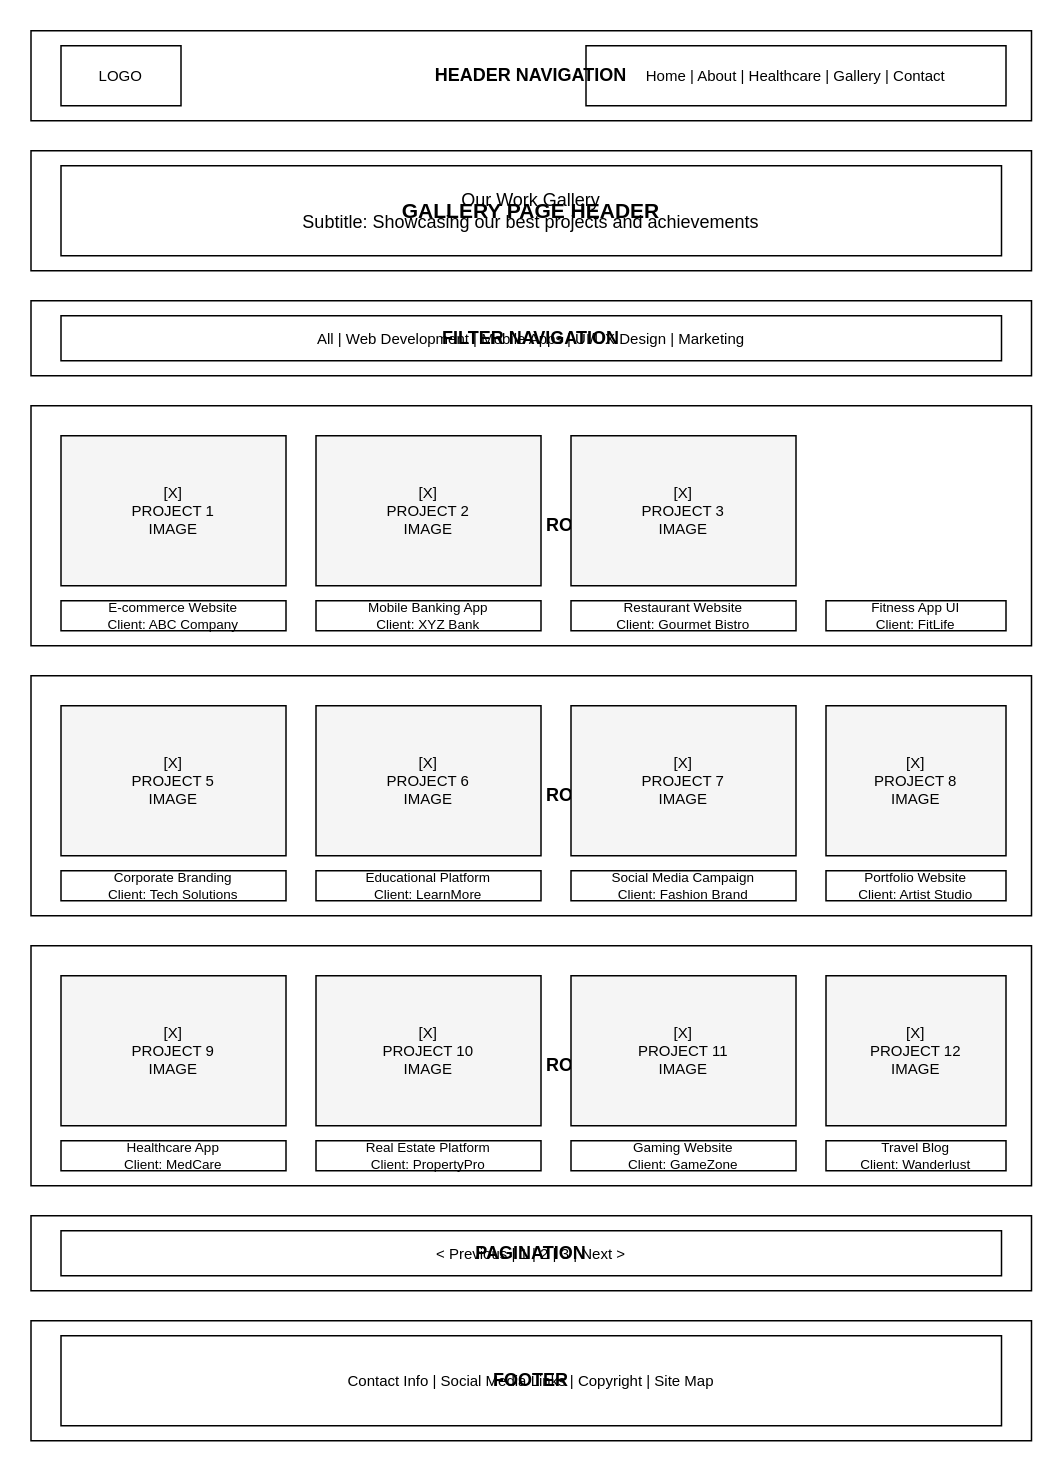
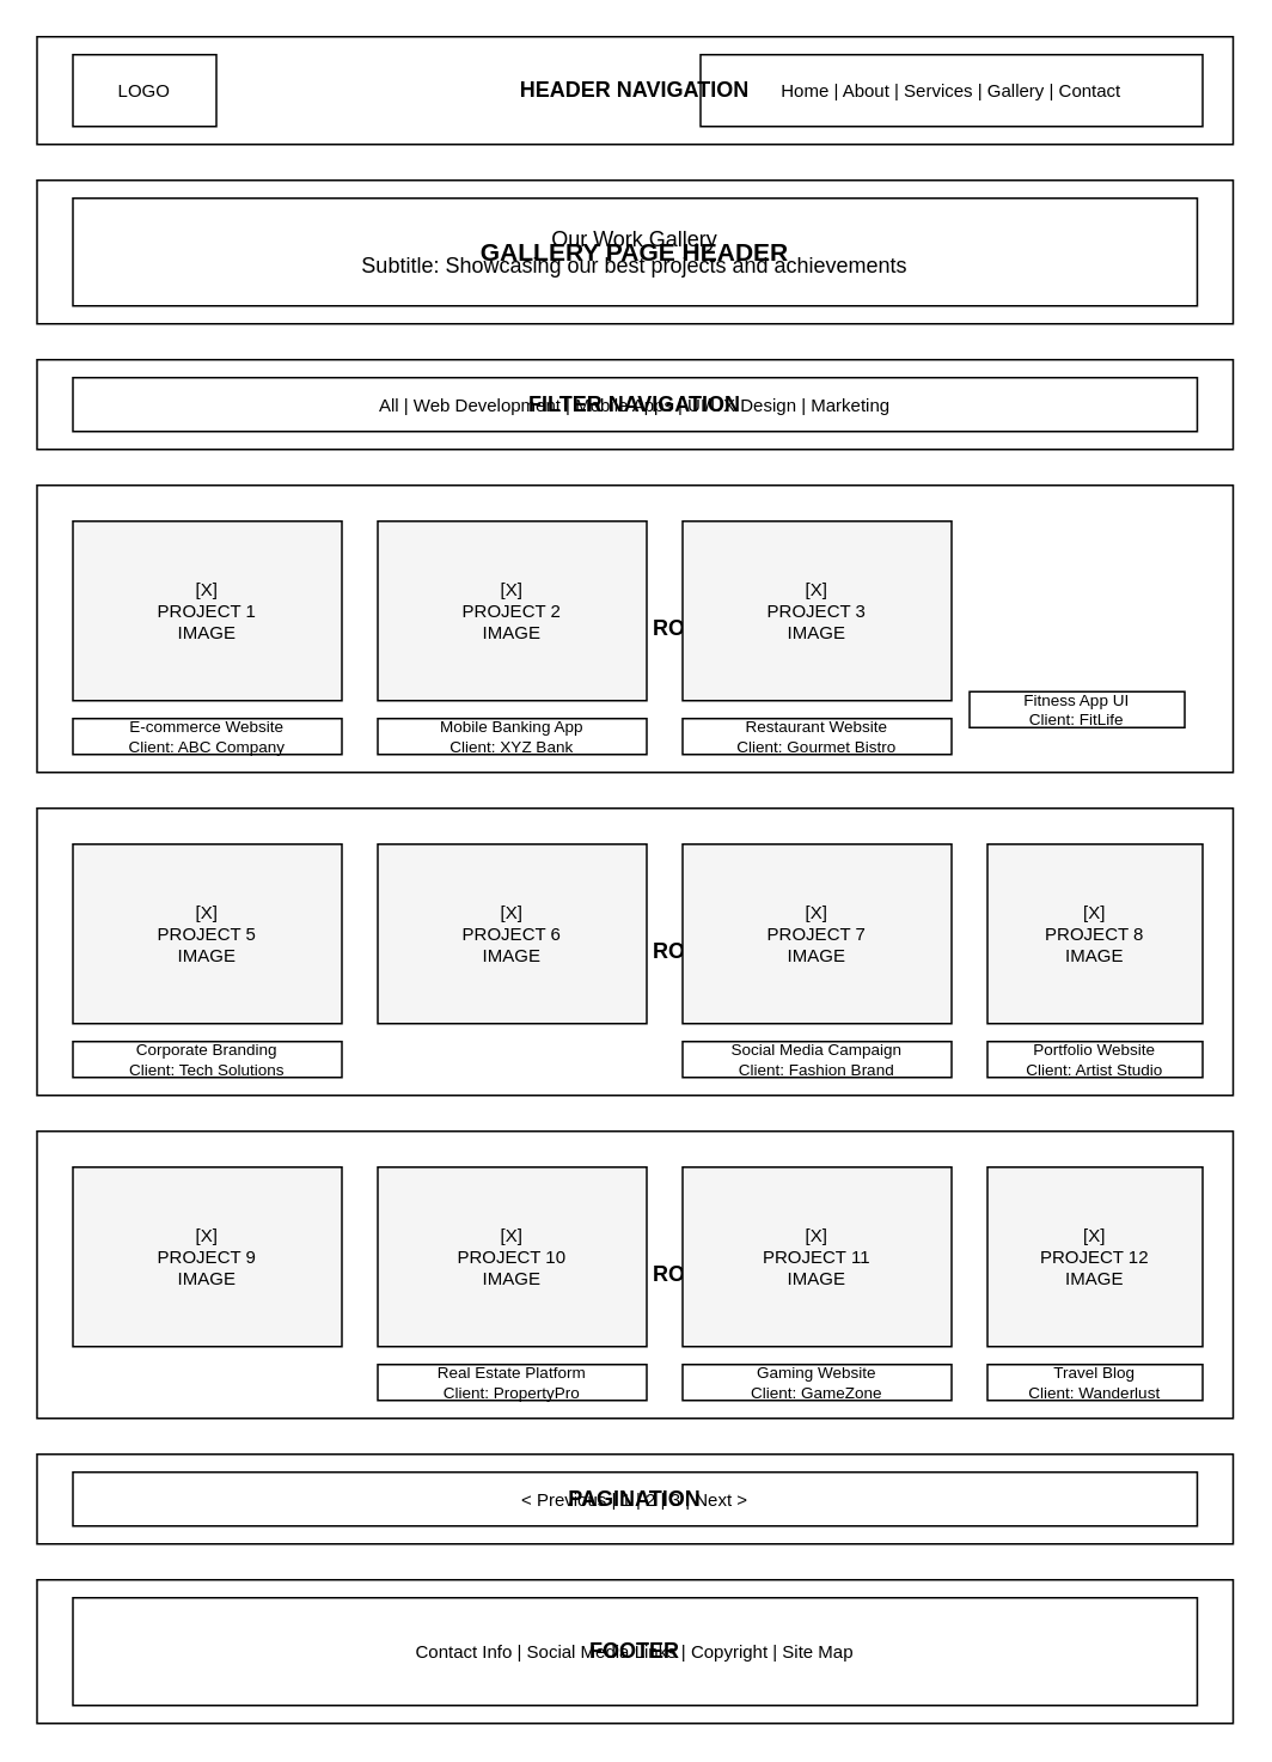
- <mxCell id="4" value="Home | About | Healthcare | Gallery | Contact" style="rounded=0;whiteSpace=wrap;html=1;fillColor=none;strokeColor=#000000;fontFamily=Arial;fontSize=10;align=center;" vertex="1" parent="1"><mxGeometry x="390" y="30" width="280" height="40" as="geometry" /></mxCell>
+ <mxCell id="4" value="Home | About | Services | Gallery | Contact" style="rounded=0;whiteSpace=wrap;html=1;fillColor=none;strokeColor=#000000;fontFamily=Arial;fontSize=10;align=center;" vertex="1" parent="1"><mxGeometry x="390" y="30" width="280" height="40" as="geometry" /></mxCell>
- <mxCell id="16" value="Fitness App UI&#10;Client: FitLife" style="rounded=0;whiteSpace=wrap;html=1;fillColor=none;strokeColor=#000000;fontFamily=Arial;fontSize=9;align=center;" vertex="1" parent="1"><mxGeometry x="550" y="400" width="120" height="20" as="geometry" /></mxCell>
+ <mxCell id="16" value="Fitness App UI&#10;Client: FitLife" style="rounded=0;whiteSpace=wrap;html=1;fillColor=none;strokeColor=#000000;fontFamily=Arial;fontSize=9;align=center;" vertex="1" parent="1"><mxGeometry x="540" y="385" width="120" height="20" as="geometry" /></mxCell>
- <mxCell id="21" value="Educational Platform&#10;Client: LearnMore" style="rounded=0;whiteSpace=wrap;html=1;fillColor=none;strokeColor=#000000;fontFamily=Arial;fontSize=9;align=center;" vertex="1" parent="1"><mxGeometry x="210" y="580" width="150" height="20" as="geometry" /></mxCell>
- <mxCell id="28" value="Healthcare App&#10;Client: MedCare" style="rounded=0;whiteSpace=wrap;html=1;fillColor=none;strokeColor=#000000;fontFamily=Arial;fontSize=9;align=center;" vertex="1" parent="1"><mxGeometry x="40" y="760" width="150" height="20" as="geometry" /></mxCell>
